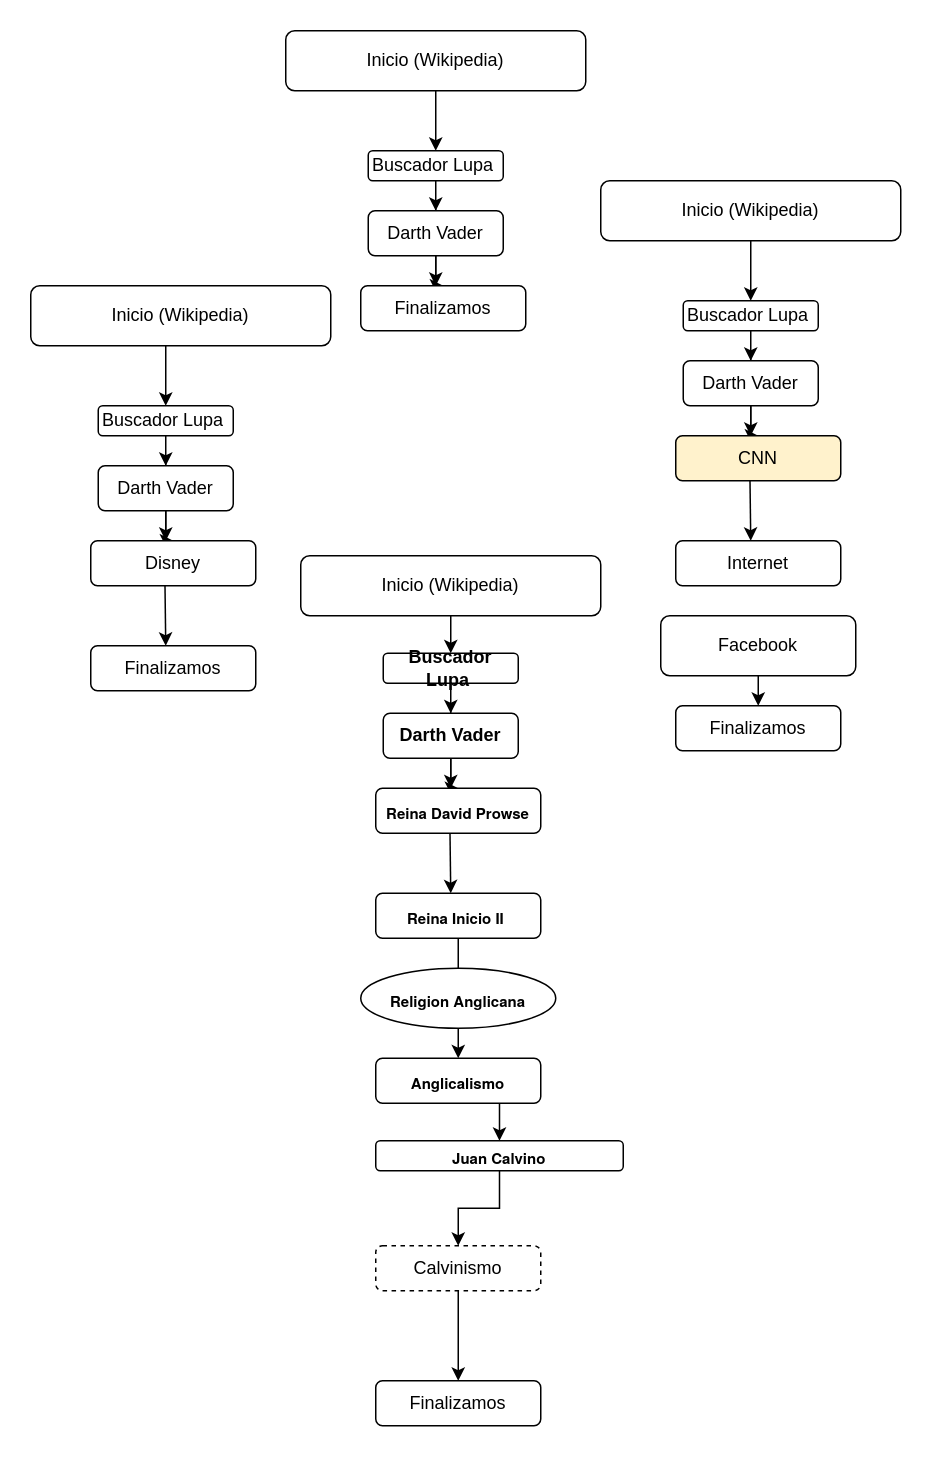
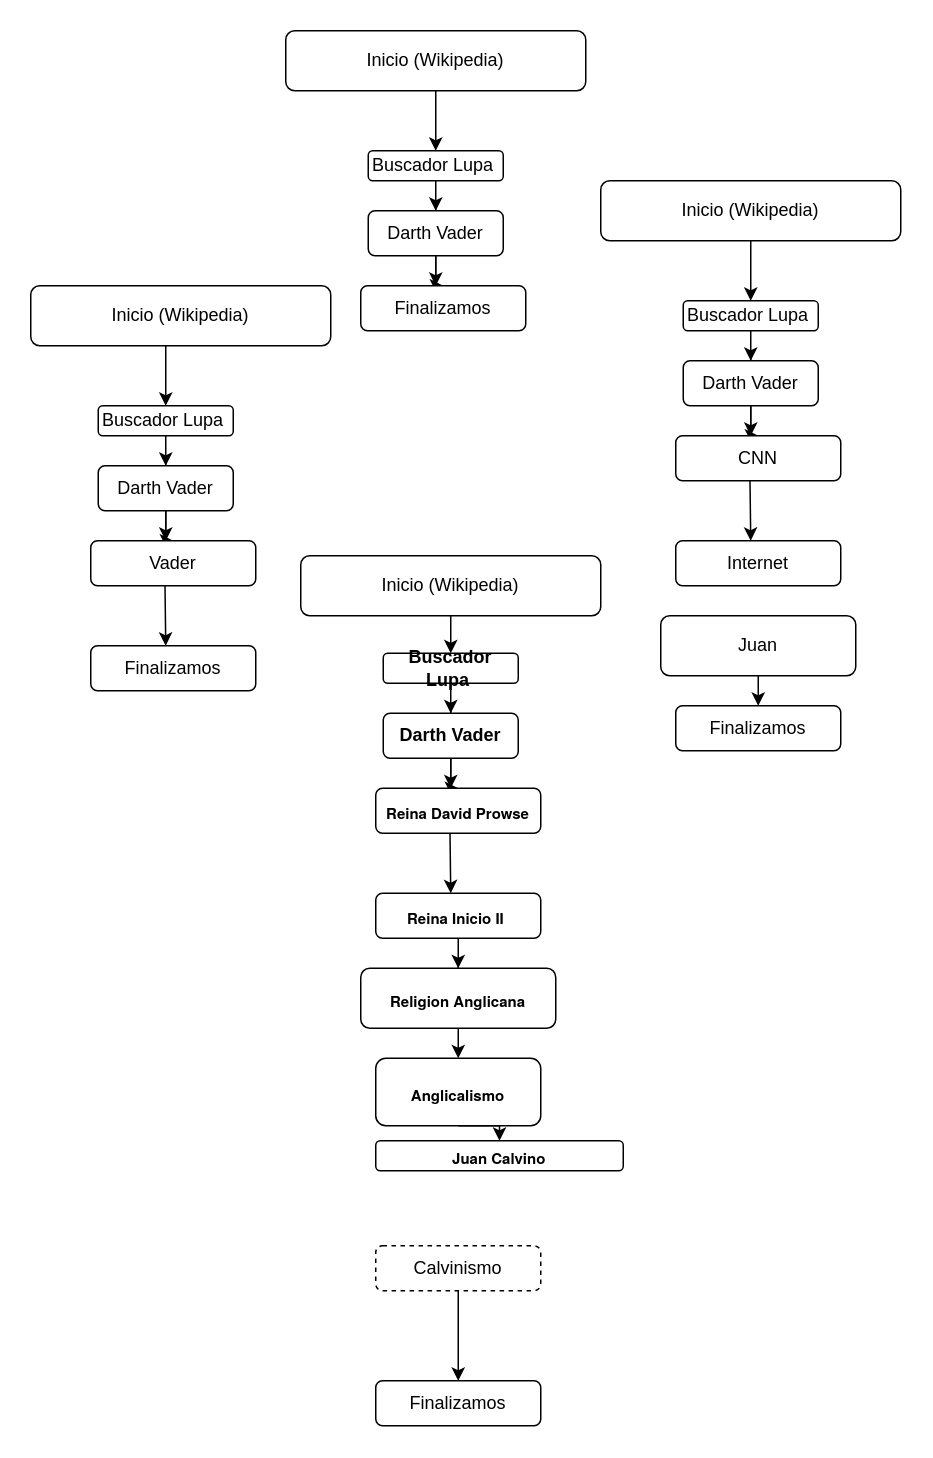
- <mxCell id="26" value="CNN" style="rounded=1;whiteSpace=wrap;html=1;fillColor=#fff2cc;" vertex="1" parent="1"><mxGeometry x="450" y="290" width="110" height="30" as="geometry" /></mxCell>
+ <mxCell id="26" value="CNN" style="rounded=1;whiteSpace=wrap;html=1;" vertex="1" parent="1"><mxGeometry x="450" y="290" width="110" height="30" as="geometry" /></mxCell>
- <mxCell id="16" value="Disney" style="rounded=1;whiteSpace=wrap;html=1;" vertex="1" parent="1"><mxGeometry x="60" y="360" width="110" height="30" as="geometry" /></mxCell>
+ <mxCell id="16" value="Vader" style="rounded=1;whiteSpace=wrap;html=1;" vertex="1" parent="1"><mxGeometry x="60" y="360" width="110" height="30" as="geometry" /></mxCell>
- <mxCell id="31" value="Facebook" style="rounded=1;whiteSpace=wrap;html=1;" vertex="1" parent="1"><mxGeometry x="440" y="410" width="130" height="40" as="geometry" /></mxCell>
+ <mxCell id="31" value="Juan" style="rounded=1;whiteSpace=wrap;html=1;" vertex="1" parent="1"><mxGeometry x="440" y="410" width="130" height="40" as="geometry" /></mxCell>
- <mxCell id="41" value="" style="edgeStyle=orthogonalEdgeStyle;rounded=0;orthogonalLoop=1;jettySize=auto;html=1;fontStyle=1;endArrow=none;" edge="1" parent="1" source="42" target="44"><mxGeometry relative="1" as="geometry" /></mxCell>
+ <mxCell id="41" value="" style="edgeStyle=orthogonalEdgeStyle;rounded=0;orthogonalLoop=1;jettySize=auto;html=1;fontStyle=1" edge="1" parent="1" source="42" target="44"><mxGeometry relative="1" as="geometry" /></mxCell>
- <mxCell id="44" value="&lt;p style=&quot;margin: 0px; font-variant-numeric: normal; font-variant-east-asian: normal; font-weight: 400; font-stretch: normal; line-height: normal; font-family: &amp;quot;Helvetica Neue&amp;quot;; text-align: start;&quot; class=&quot;p1&quot;&gt;&lt;b style=&quot;&quot;&gt;&lt;font style=&quot;font-size: 10px;&quot;&gt;Religion Anglicana&lt;/font&gt;&lt;/b&gt;&lt;/p&gt;" style="ellipse;whiteSpace=wrap;html=1;fontStyle=1;" vertex="1" parent="1"><mxGeometry x="240" y="645" width="130" height="40" as="geometry" /></mxCell>
+ <mxCell id="44" value="&lt;p style=&quot;margin: 0px; font-variant-numeric: normal; font-variant-east-asian: normal; font-weight: 400; font-stretch: normal; line-height: normal; font-family: &amp;quot;Helvetica Neue&amp;quot;; text-align: start;&quot; class=&quot;p1&quot;&gt;&lt;b style=&quot;&quot;&gt;&lt;font style=&quot;font-size: 10px;&quot;&gt;Religion Anglicana&lt;/font&gt;&lt;/b&gt;&lt;/p&gt;" style="rounded=1;whiteSpace=wrap;html=1;fontStyle=1" vertex="1" parent="1"><mxGeometry x="240" y="645" width="130" height="40" as="geometry" /></mxCell>
- <mxCell id="46" value="&lt;p style=&quot;margin: 0px; font-variant-numeric: normal; font-variant-east-asian: normal; font-weight: 400; font-stretch: normal; line-height: normal; font-family: &amp;quot;Helvetica Neue&amp;quot;; text-align: start;&quot; class=&quot;p1&quot;&gt;&lt;b style=&quot;&quot;&gt;&lt;font style=&quot;font-size: 10px;&quot;&gt;Anglicalismo&lt;/font&gt;&lt;/b&gt;&lt;/p&gt;" style="rounded=1;whiteSpace=wrap;html=1;fontStyle=1" vertex="1" parent="1"><mxGeometry x="250" y="705" width="110" height="30" as="geometry" /></mxCell>
+ <mxCell id="46" value="&lt;p style=&quot;margin: 0px; font-variant-numeric: normal; font-variant-east-asian: normal; font-weight: 400; font-stretch: normal; line-height: normal; font-family: &amp;quot;Helvetica Neue&amp;quot;; text-align: start;&quot; class=&quot;p1&quot;&gt;&lt;b style=&quot;&quot;&gt;&lt;font style=&quot;font-size: 10px;&quot;&gt;Anglicalismo&lt;/font&gt;&lt;/b&gt;&lt;/p&gt;" style="rounded=1;whiteSpace=wrap;html=1;fontStyle=1" vertex="1" parent="1"><mxGeometry x="250" y="705" width="110" height="45" as="geometry" /></mxCell>
- <mxCell id="50" style="edgeStyle=orthogonalEdgeStyle;rounded=0;orthogonalLoop=1;jettySize=auto;html=1;exitX=0.5;exitY=1;exitDx=0;exitDy=0;fontSize=10;" edge="1" parent="1" source="51" target="49"><mxGeometry relative="1" as="geometry" /></mxCell>
